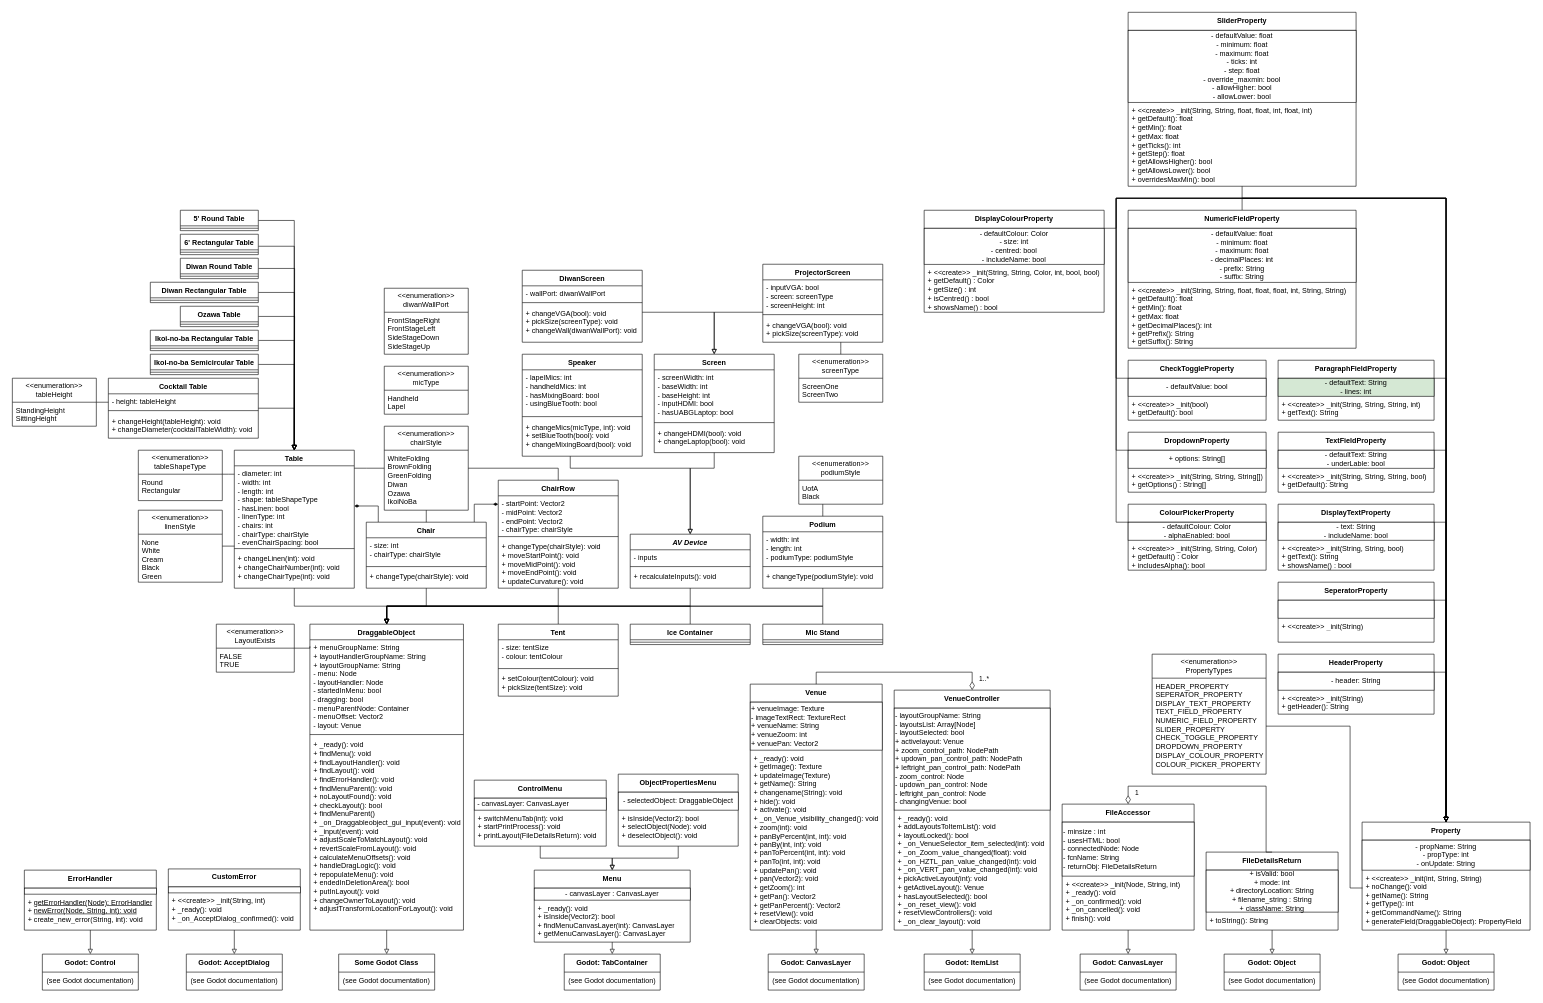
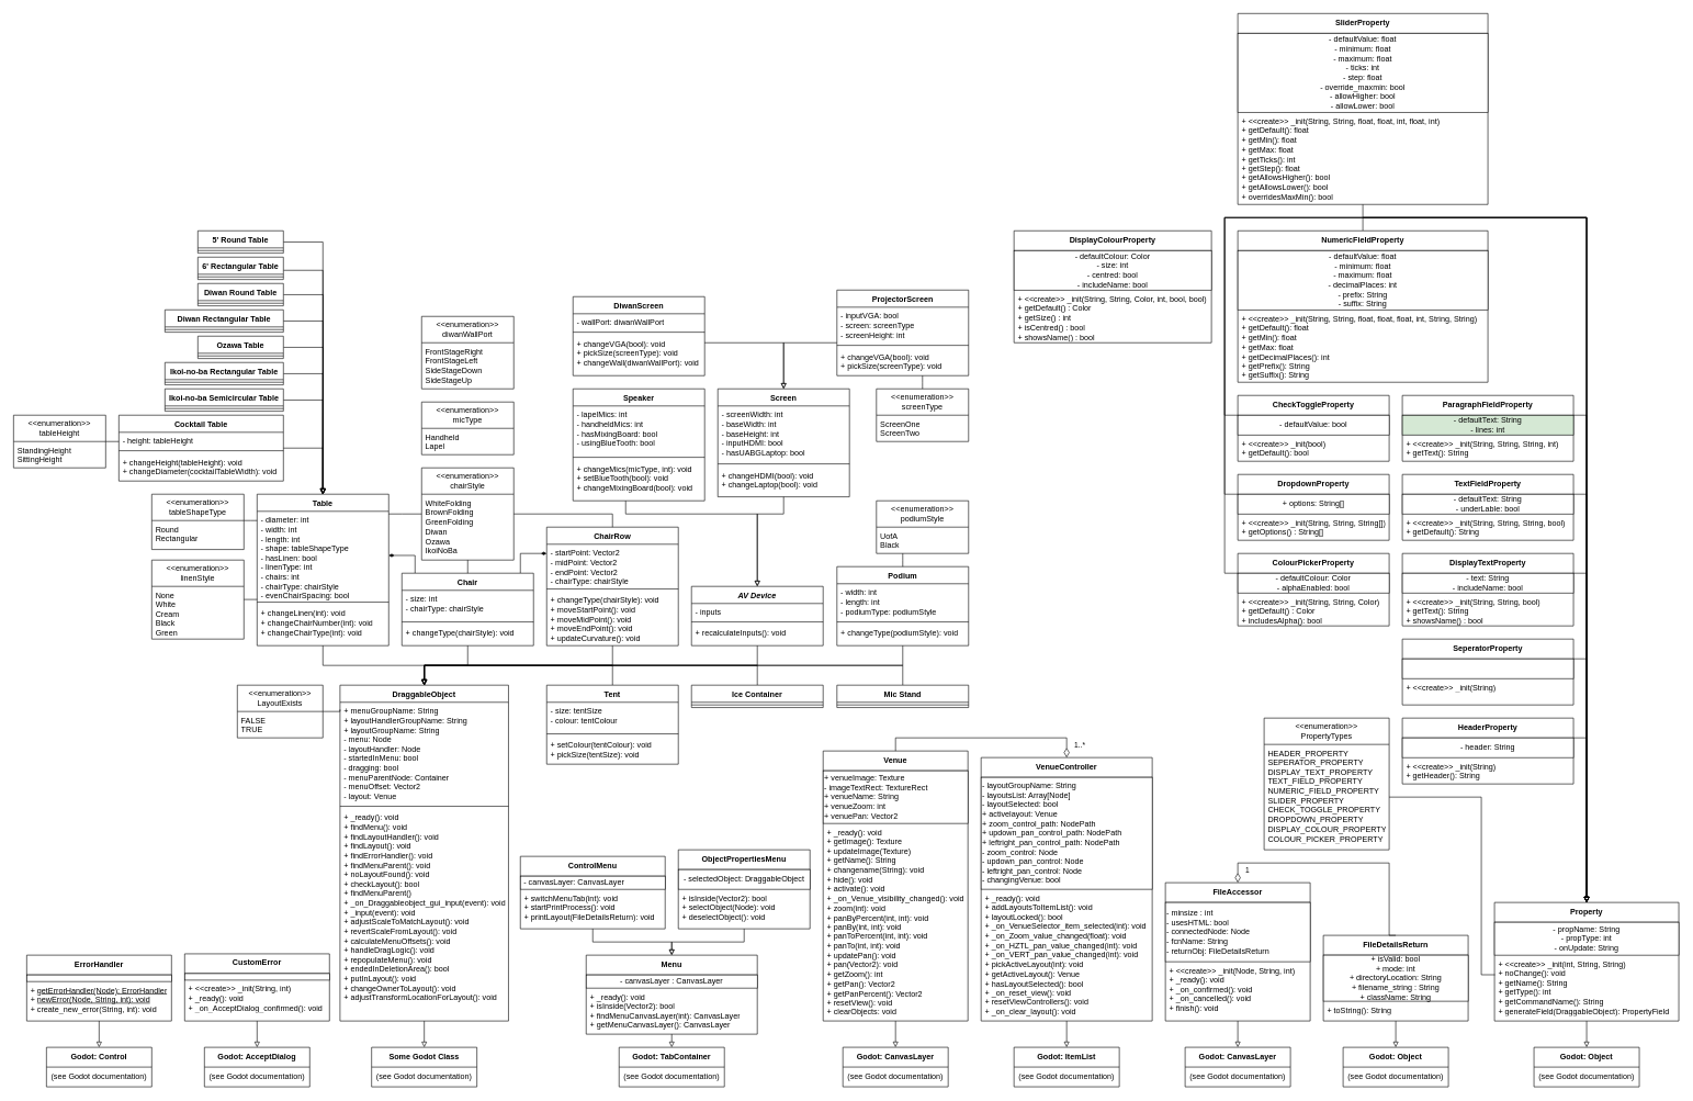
- <mxCell id="191" style="edgeStyle=orthogonalEdgeStyle;rounded=0;orthogonalLoop=1;jettySize=auto;html=1;endArrow=block;endFill=0;" parent="1" source="192" target="155" edge="1"><mxGeometry relative="1" as="geometry"><Array as="points"><mxPoint x="1860" y="380" /><mxPoint x="1860" y="330" /><mxPoint x="2410" y="330" /></Array></mxGeometry></mxCell>
